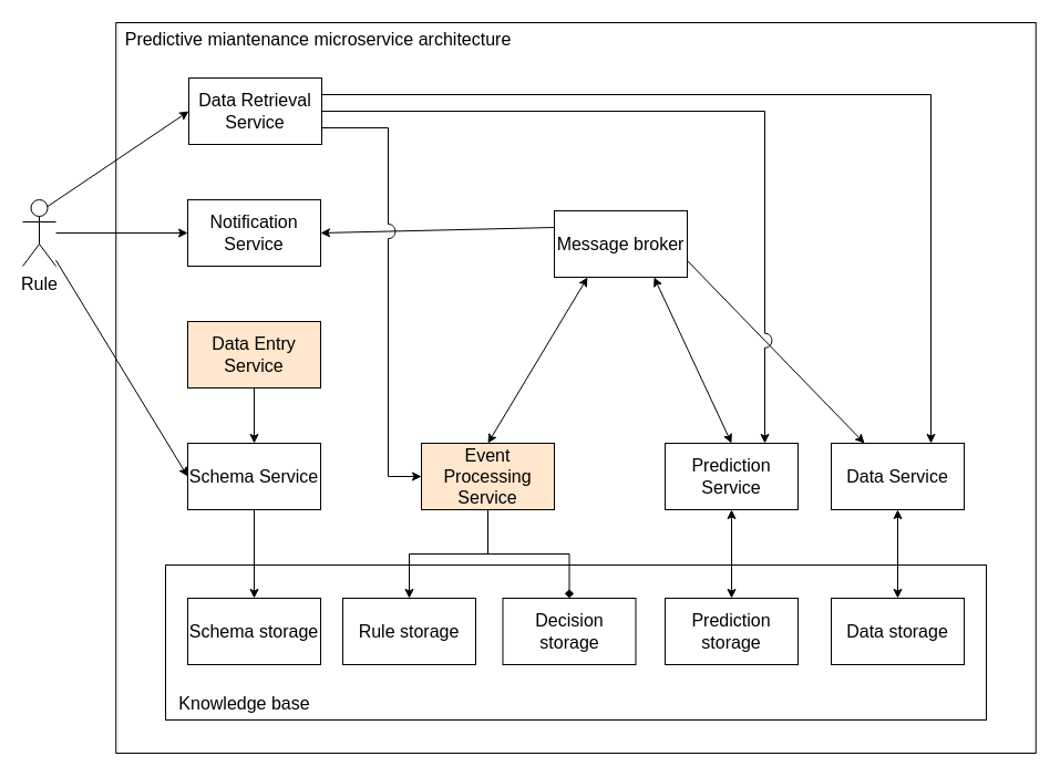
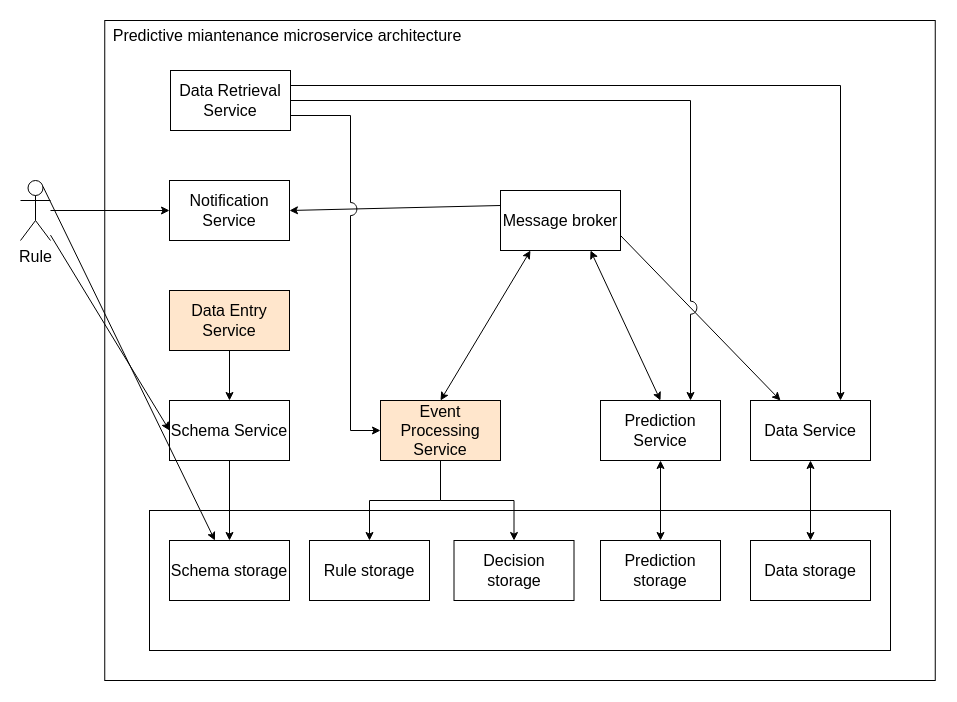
- <mxCell id="27" style="rounded=0;orthogonalLoop=1;jettySize=auto;html=1;exitX=0.75;exitY=0.1;exitDx=0;exitDy=0;exitPerimeter=0;entryX=0;entryY=0.5;entryDx=0;entryDy=0;startArrow=none;startFill=0;" parent="1" source="30" target="33" edge="1"><mxGeometry relative="1" as="geometry" /></mxCell>
+ <mxCell id="27" style="rounded=0;orthogonalLoop=1;jettySize=auto;html=1;exitX=0.75;exitY=0.1;exitDx=0;exitDy=0;exitPerimeter=0;startArrow=none;startFill=0;" parent="1" source="30" target="7" edge="1"><mxGeometry relative="1" as="geometry" /></mxCell>
- <mxCell id="13" style="edgeStyle=orthogonalEdgeStyle;rounded=0;orthogonalLoop=1;jettySize=auto;html=1;entryX=0.5;entryY=0;entryDx=0;entryDy=0;startArrow=none;startFill=0;endArrow=diamond;" parent="1" source="14" target="9" edge="1"><mxGeometry relative="1" as="geometry" /></mxCell>
+ <mxCell id="13" style="edgeStyle=orthogonalEdgeStyle;rounded=0;orthogonalLoop=1;jettySize=auto;html=1;entryX=0.5;entryY=0;entryDx=0;entryDy=0;startArrow=none;startFill=0;" parent="1" source="14" target="9" edge="1"><mxGeometry relative="1" as="geometry" /></mxCell>
- <mxCell id="4" value="Knowledge base" style="text;html=1;strokeColor=none;fillColor=none;align=center;verticalAlign=middle;whiteSpace=wrap;rounded=0;fontSize=16;" parent="1" vertex="1"><mxGeometry x="160" y="620" width="121" height="30" as="geometry" /></mxCell>
